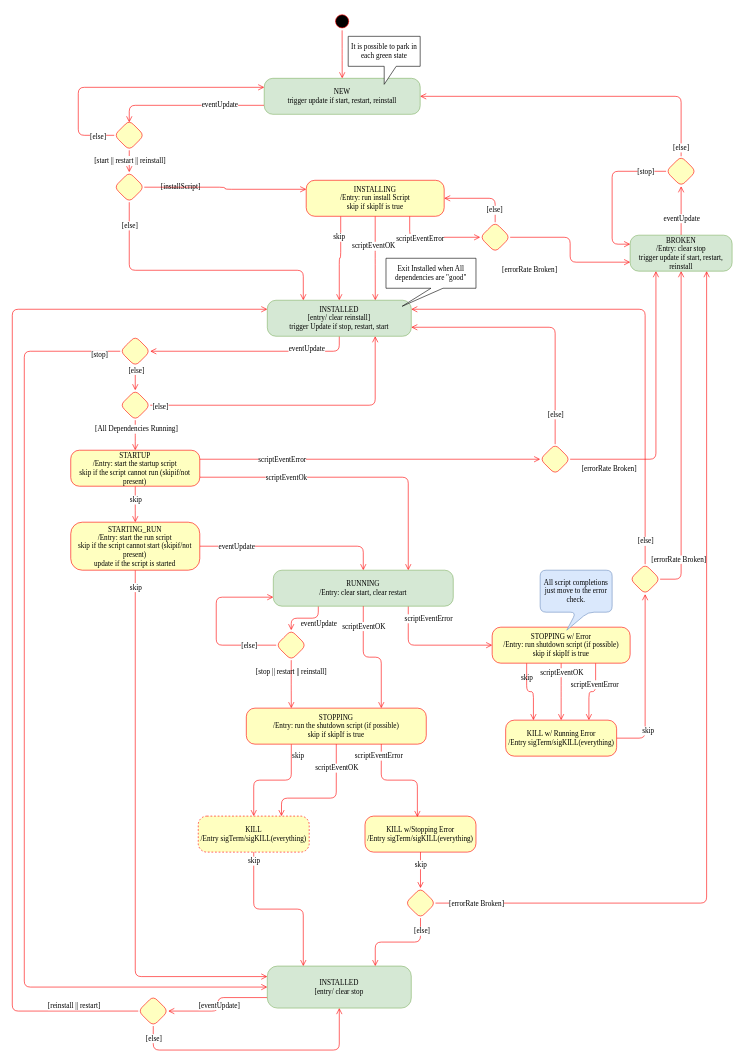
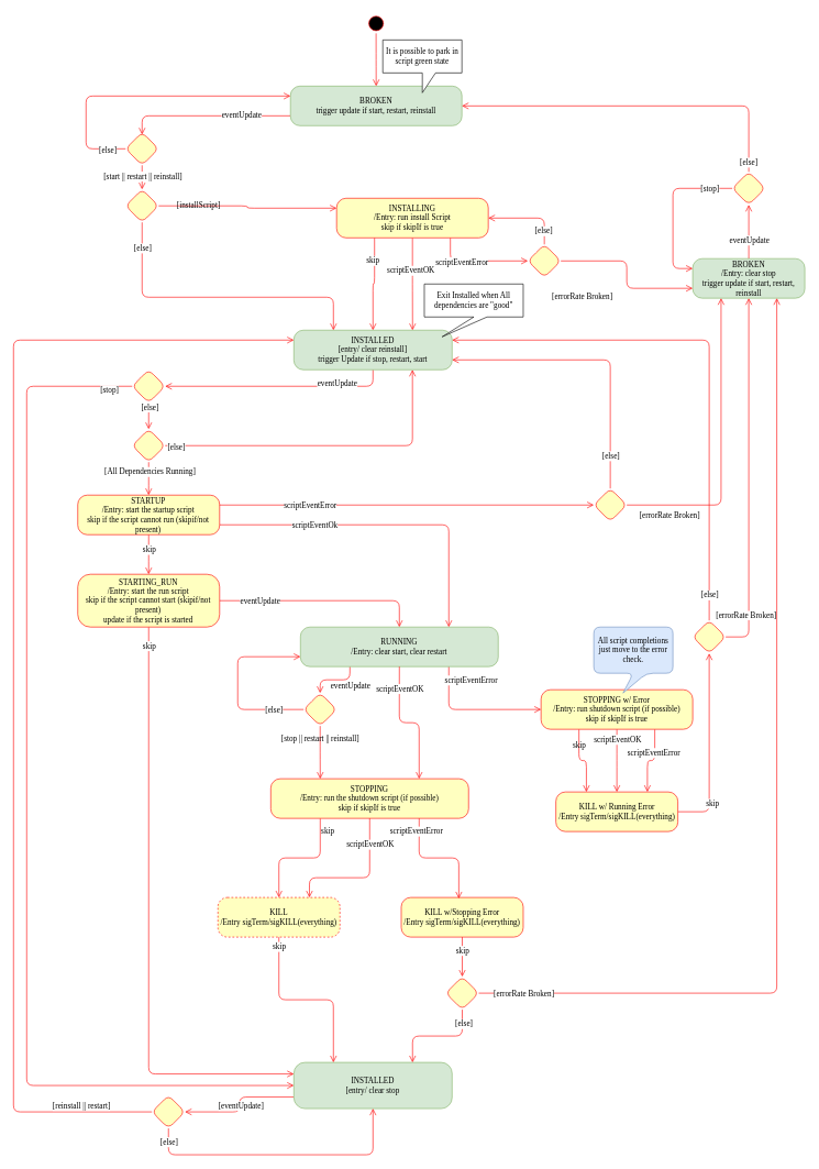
- <mxCell id="45" value="It is possible to park in each green state" style="shape=callout;whiteSpace=wrap;html=1;perimeter=calloutPerimeter;fontFamily=Verdana;fontSize=12;fontColor=#000000;" parent="1" vertex="1"><mxGeometry x="580" y="60" width="120" height="80" as="geometry" /></mxCell>
+ <mxCell id="45" value="It is possible to park in script green state" style="shape=callout;whiteSpace=wrap;html=1;perimeter=calloutPerimeter;fontFamily=Verdana;fontSize=12;fontColor=#000000;" parent="1" vertex="1"><mxGeometry x="580" y="60" width="120" height="80" as="geometry" /></mxCell>
- <mxCell id="10" value="NEW&lt;br&gt;trigger update if start, restart, reinstall" style="rounded=1;whiteSpace=wrap;html=1;arcSize=24;fillColor=#d5e8d4;strokeColor=#82b366;shadow=0;comic=0;labelBackgroundColor=none;fontFamily=Verdana;fontSize=12;align=center;" parent="1" vertex="1"><mxGeometry x="440" y="130" width="260" height="60" as="geometry" /></mxCell>
+ <mxCell id="10" value="BROKEN&lt;br&gt;trigger update if start, restart, reinstall" style="rounded=1;whiteSpace=wrap;html=1;arcSize=24;fillColor=#d5e8d4;strokeColor=#82b366;shadow=0;comic=0;labelBackgroundColor=none;fontFamily=Verdana;fontSize=12;align=center;" parent="1" vertex="1"><mxGeometry x="440" y="130" width="260" height="60" as="geometry" /></mxCell>
